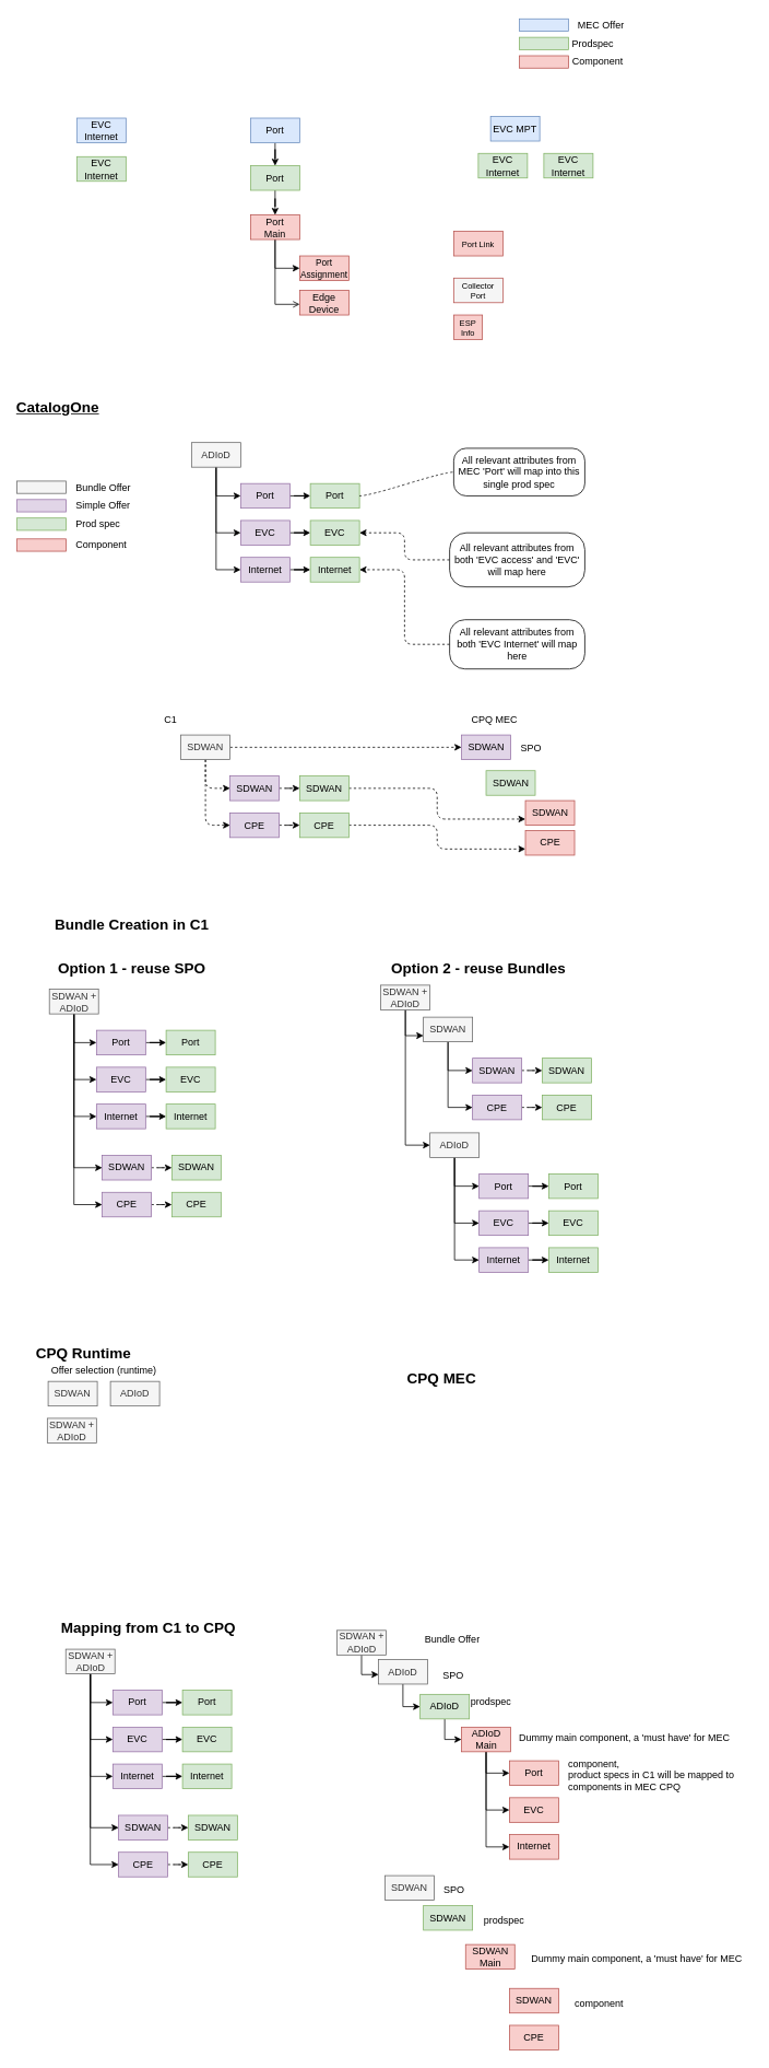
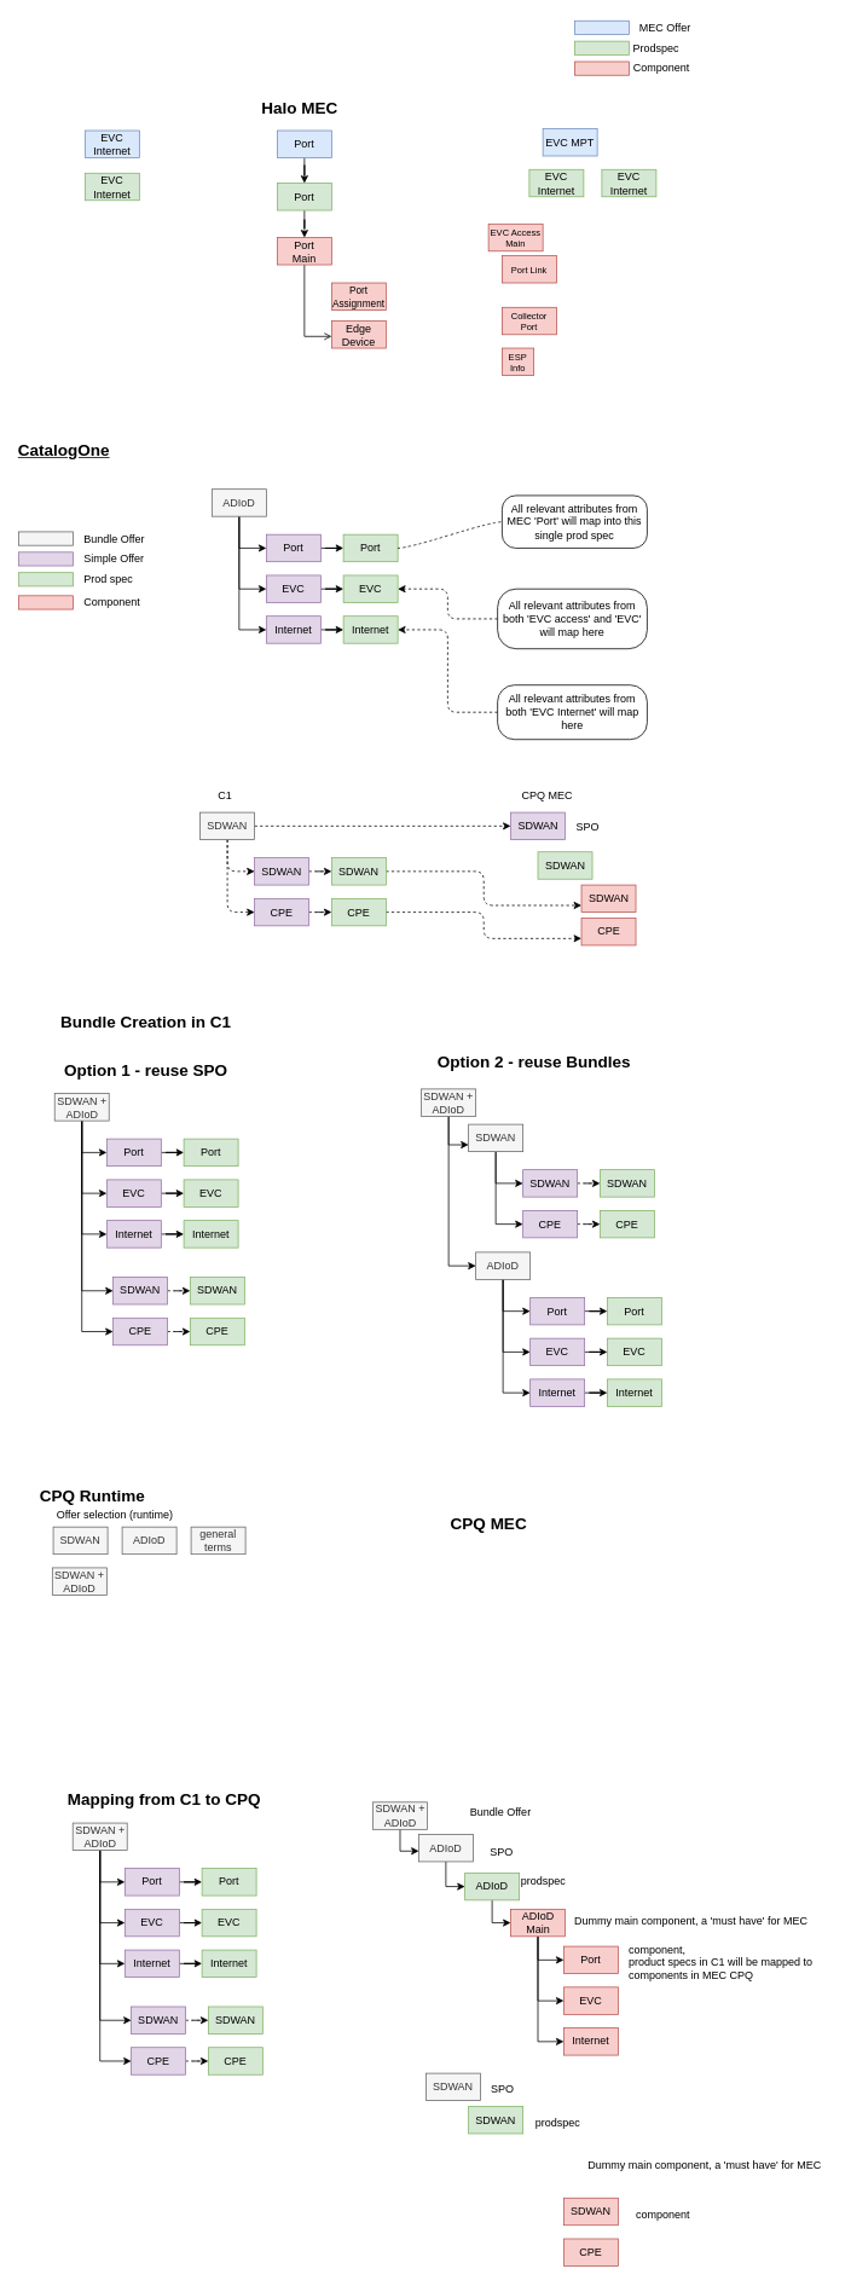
+ <mxCell id="7" value="Halo MEC" style="text;html=1;strokeColor=none;fillColor=none;align=center;verticalAlign=middle;whiteSpace=wrap;rounded=0;fontStyle=1;fontSize=18;" parent="1" vertex="1"><mxGeometry x="285" y="108.5" width="90" height="20" as="geometry" /></mxCell>
+ <mxCell id="44" value="EVC Access Main" style="rounded=0;whiteSpace=wrap;html=1;fillColor=#f8cecc;strokeColor=#b85450;fontSize=10;" parent="1" vertex="1"><mxGeometry x="538" y="246.5" width="60" height="30" as="geometry" /></mxCell>
- <mxCell id="23" style="edgeStyle=orthogonalEdgeStyle;rounded=0;orthogonalLoop=1;jettySize=auto;html=1;entryX=0;entryY=0.5;entryDx=0;entryDy=0;fontSize=11;exitX=0.5;exitY=1;exitDx=0;exitDy=0;" parent="1" source="25" target="32" edge="1"><mxGeometry relative="1" as="geometry" /></mxCell>
- <mxCell id="46" value="Collector Port" style="rounded=0;whiteSpace=wrap;html=1;fillColor=#f5f5f5;strokeColor=#b85450;fontSize=10;" parent="1" vertex="1"><mxGeometry x="553" y="338.5" width="60" height="30" as="geometry" /></mxCell>
+ <mxCell id="46" value="Collector Port" style="rounded=0;whiteSpace=wrap;html=1;fillColor=#f8cecc;strokeColor=#b85450;fontSize=10;" parent="1" vertex="1"><mxGeometry x="553" y="338.5" width="60" height="30" as="geometry" /></mxCell>
- <mxCell id="85" value="C1" style="text;html=1;resizable=0;points=[];autosize=1;align=left;verticalAlign=top;spacingTop=-4;fontSize=12;" parent="1" vertex="1"><mxGeometry x="198" y="866.5" width="25" height="14" as="geometry" /></mxCell>
+ <mxCell id="85" value="C1" style="text;html=1;resizable=0;points=[];autosize=1;align=left;verticalAlign=top;spacingTop=-4;fontSize=12;" parent="1" vertex="1"><mxGeometry x="238" y="866.5" width="25" height="14" as="geometry" /></mxCell>
- <mxCell id="129" value="Option 2 - reuse Bundles" style="text;html=1;strokeColor=none;fillColor=none;align=center;verticalAlign=middle;whiteSpace=wrap;rounded=0;fontStyle=1;fontSize=18;" parent="1" vertex="1"><mxGeometry x="458.5" y="1170.5" width="249" height="20" as="geometry" /></mxCell>
+ <mxCell id="129" value="Option 2 - reuse Bundles" style="text;html=1;strokeColor=none;fillColor=none;align=center;verticalAlign=middle;whiteSpace=wrap;rounded=0;fontStyle=1;fontSize=18;" parent="1" vertex="1"><mxGeometry x="463.5" y="1160.5" width="249" height="20" as="geometry" /></mxCell>
+ <mxCell id="69" value="general&lt;br&gt;terms" style="rounded=0;whiteSpace=wrap;html=1;fillColor=#f5f5f5;strokeColor=#666666;fontColor=#333333;" parent="1" vertex="1"><mxGeometry x="210" y="1683.5" width="60" height="30" as="geometry" /></mxCell>
- <mxCell id="177" value="SDWAN&lt;br&gt;Main" style="rounded=0;whiteSpace=wrap;html=1;fillColor=#f8cecc;strokeColor=#b85450;" parent="1" vertex="1"><mxGeometry x="567.5" y="2370" width="60" height="30" as="geometry" /></mxCell>
